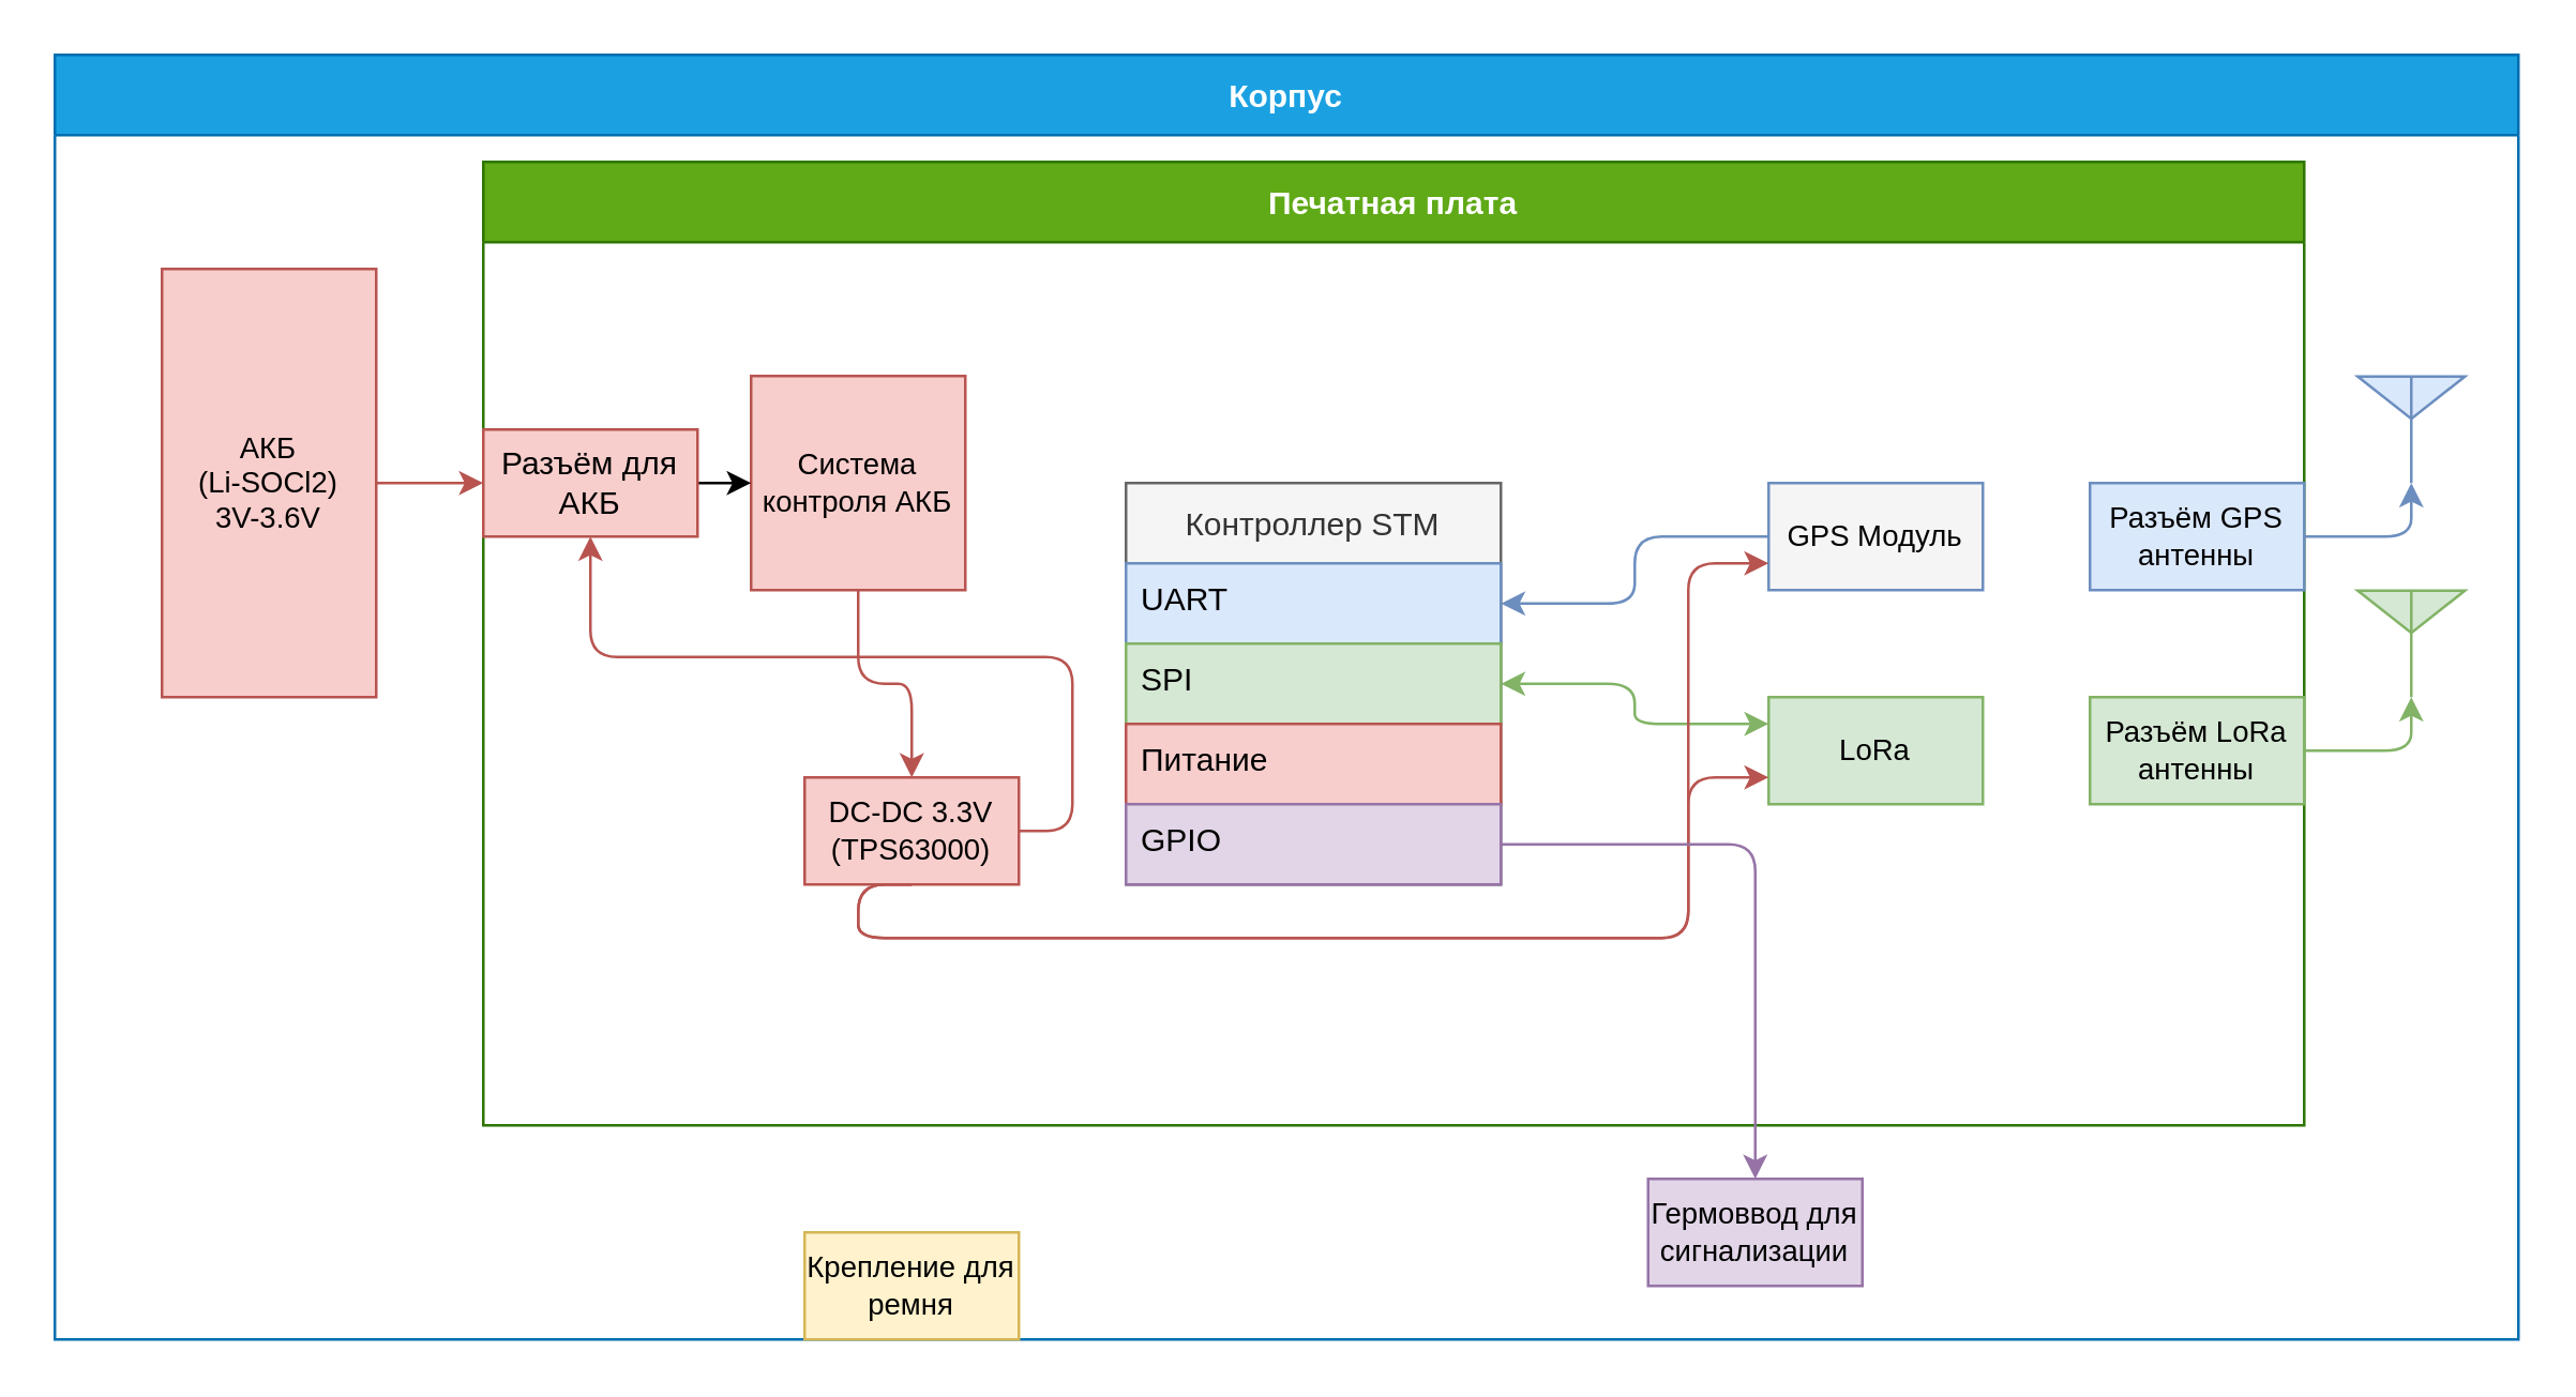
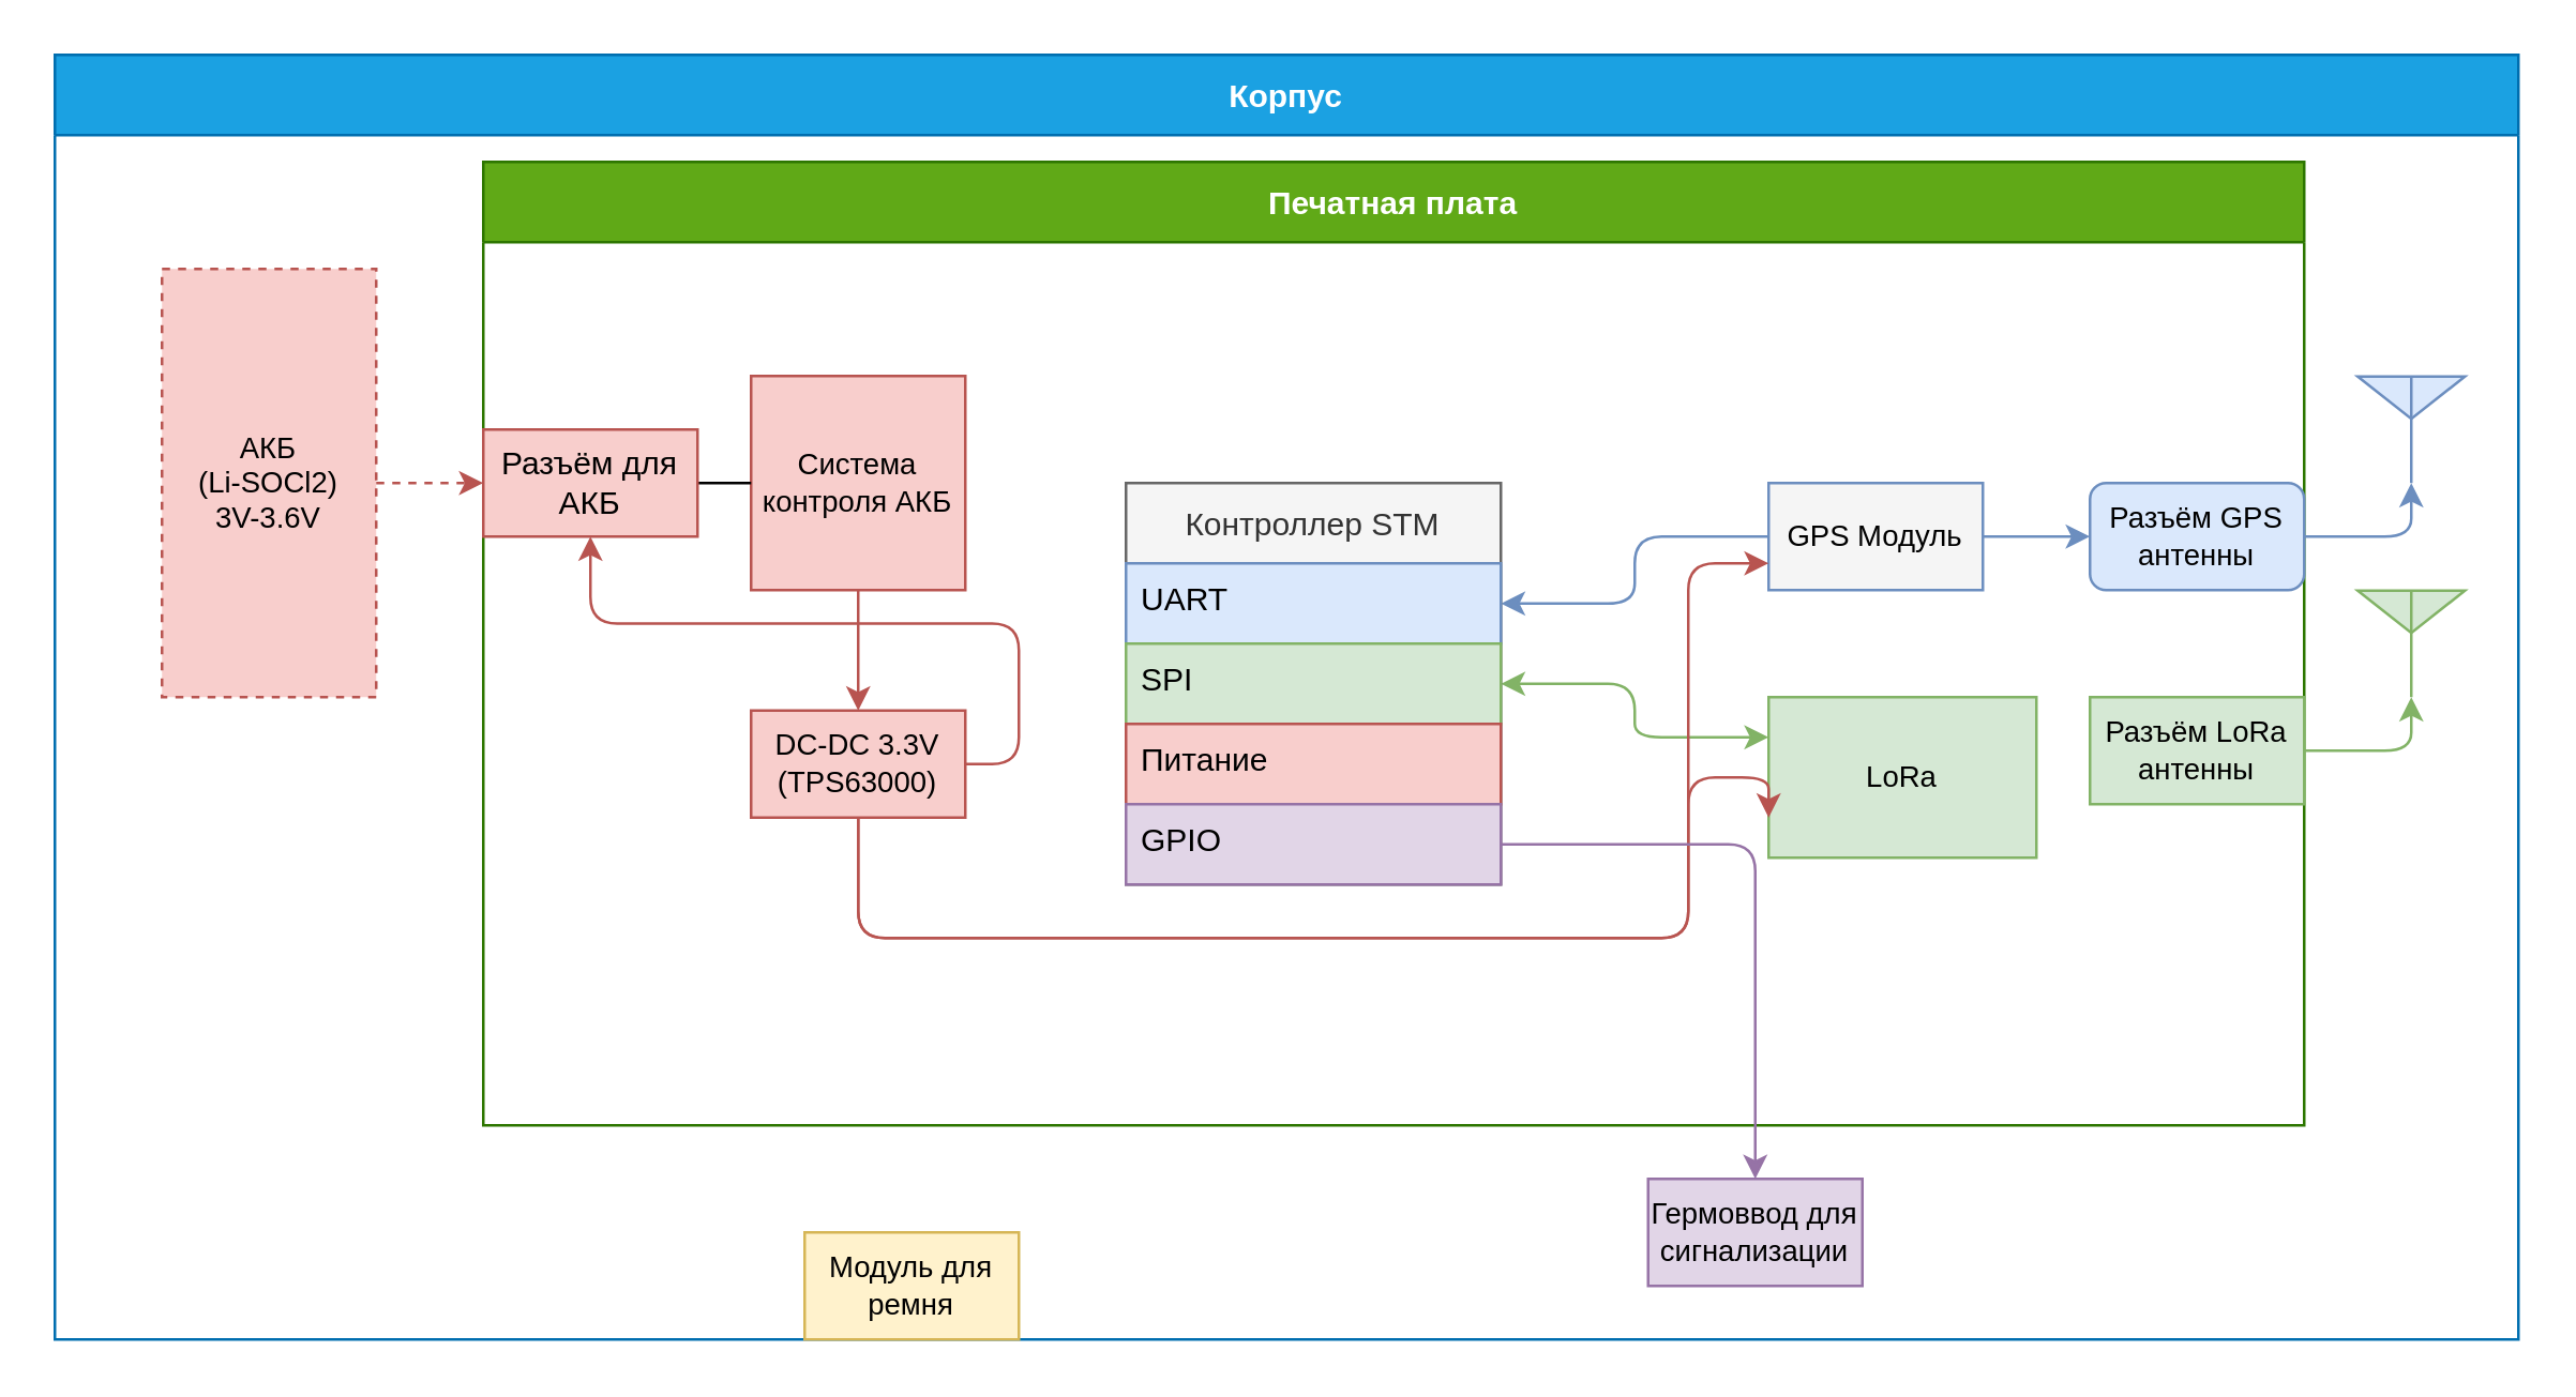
- <mxCell id="26" value="АКБ&lt;br&gt;(Li-SOCl2)&lt;br&gt;3V-3.6V" style="rounded=0;whiteSpace=wrap;html=1;fontSize=11;fillColor=#f8cecc;strokeColor=#b85450;" parent="2" vertex="1"><mxGeometry x="40" y="80" width="80" height="160" as="geometry" /></mxCell>
+ <mxCell id="26" value="АКБ&lt;br&gt;(Li-SOCl2)&lt;br&gt;3V-3.6V" style="rounded=0;whiteSpace=wrap;html=1;fontSize=11;fillColor=#f8cecc;strokeColor=#b85450;dashed=1;" parent="2" vertex="1"><mxGeometry x="40" y="80" width="80" height="160" as="geometry" /></mxCell>
- <mxCell id="27" style="edgeStyle=orthogonalEdgeStyle;rounded=0;orthogonalLoop=1;jettySize=auto;html=1;exitX=1;exitY=0.5;exitDx=0;exitDy=0;entryX=0;entryY=0.5;entryDx=0;entryDy=0;startArrow=none;startFill=0;fontSize=11;fillColor=#f8cecc;strokeColor=#b85450;" parent="2" source="26" target="21" edge="1"><mxGeometry relative="1" as="geometry" /></mxCell>
+ <mxCell id="27" style="edgeStyle=orthogonalEdgeStyle;rounded=0;orthogonalLoop=1;jettySize=auto;html=1;exitX=1;exitY=0.5;exitDx=0;exitDy=0;entryX=0;entryY=0.5;entryDx=0;entryDy=0;startArrow=none;startFill=0;fontSize=11;fillColor=#f8cecc;strokeColor=#b85450;dashed=1;" parent="2" source="26" target="21" edge="1"><mxGeometry relative="1" as="geometry" /></mxCell>
- <mxCell id="20" style="edgeStyle=orthogonalEdgeStyle;rounded=1;orthogonalLoop=1;jettySize=auto;html=1;exitX=1;exitY=0.5;exitDx=0;exitDy=0;entryX=0;entryY=0.5;entryDx=0;entryDy=0;" edge="1" parent="3" source="21" target="7"><mxGeometry relative="1" as="geometry" /></mxCell>
+ <mxCell id="20" style="edgeStyle=orthogonalEdgeStyle;rounded=1;orthogonalLoop=1;jettySize=auto;html=1;exitX=1;exitY=0.5;exitDx=0;exitDy=0;entryX=0;entryY=0.5;entryDx=0;entryDy=0;endArrow=none;" edge="1" parent="3" source="21" target="7"><mxGeometry relative="1" as="geometry" /></mxCell>
+ <mxCell id="4" style="edgeStyle=orthogonalEdgeStyle;rounded=1;orthogonalLoop=1;jettySize=auto;html=1;exitX=1;exitY=0.5;exitDx=0;exitDy=0;entryX=0;entryY=0.5;entryDx=0;entryDy=0;fillColor=#dae8fc;strokeColor=#6c8ebf;" edge="1" parent="3" source="5" target="22"><mxGeometry relative="1" as="geometry" /></mxCell>
- <mxCell id="22" value="&lt;font style=&quot;font-size: 11px&quot;&gt;Разъём GPS антенны&lt;/font&gt;" style="rounded=0;whiteSpace=wrap;html=1;fontSize=11;fillColor=#dae8fc;strokeColor=#6c8ebf;" vertex="1" parent="3"><mxGeometry x="600" y="120" width="80" height="40" as="geometry" /></mxCell>
+ <mxCell id="22" value="&lt;font style=&quot;font-size: 11px&quot;&gt;Разъём GPS антенны&lt;/font&gt;" style="whiteSpace=wrap;html=1;fontSize=11;fillColor=#dae8fc;strokeColor=#6c8ebf;rounded=1;" vertex="1" parent="3"><mxGeometry x="600" y="120" width="80" height="40" as="geometry" /></mxCell>
- <mxCell id="6" value="&lt;font style=&quot;font-size: 11px&quot;&gt;LoRa&lt;br&gt;&lt;/font&gt;" style="rounded=0;whiteSpace=wrap;html=1;fontSize=11;fillColor=#d5e8d4;strokeColor=#82b366;" parent="3" vertex="1"><mxGeometry x="480" y="200" width="80" height="40" as="geometry" /></mxCell>
+ <mxCell id="6" value="&lt;font style=&quot;font-size: 11px&quot;&gt;LoRa&lt;br&gt;&lt;/font&gt;" style="rounded=0;whiteSpace=wrap;html=1;fontSize=11;fillColor=#d5e8d4;strokeColor=#82b366;" parent="3" vertex="1"><mxGeometry x="480" y="200" width="100" height="60" as="geometry" /></mxCell>
- <mxCell id="13" value="DC-DC 3.3V&lt;br&gt;&lt;div&gt;&lt;span&gt;(TPS63000)&lt;/span&gt;&lt;/div&gt;" style="rounded=0;whiteSpace=wrap;html=1;fontSize=11;fillColor=#f8cecc;strokeColor=#b85450;" parent="3" vertex="1"><mxGeometry x="120" y="230" width="80" height="40" as="geometry" /></mxCell>
+ <mxCell id="13" value="DC-DC 3.3V&lt;br&gt;&lt;div&gt;&lt;span&gt;(TPS63000)&lt;/span&gt;&lt;/div&gt;" style="rounded=0;whiteSpace=wrap;html=1;fontSize=11;fillColor=#f8cecc;strokeColor=#b85450;" parent="3" vertex="1"><mxGeometry x="100" y="205" width="80" height="40" as="geometry" /></mxCell>
- <mxCell id="30" value="Крепление для ремня" style="rounded=0;whiteSpace=wrap;html=1;fontSize=11;fillColor=#fff2cc;strokeColor=#d6b656;" vertex="1" parent="2"><mxGeometry x="280" y="440" width="80" height="40" as="geometry" /></mxCell>
+ <mxCell id="30" value="Модуль для ремня" style="rounded=0;whiteSpace=wrap;html=1;fontSize=11;fillColor=#fff2cc;strokeColor=#d6b656;" vertex="1" parent="2"><mxGeometry x="280" y="440" width="80" height="40" as="geometry" /></mxCell>
